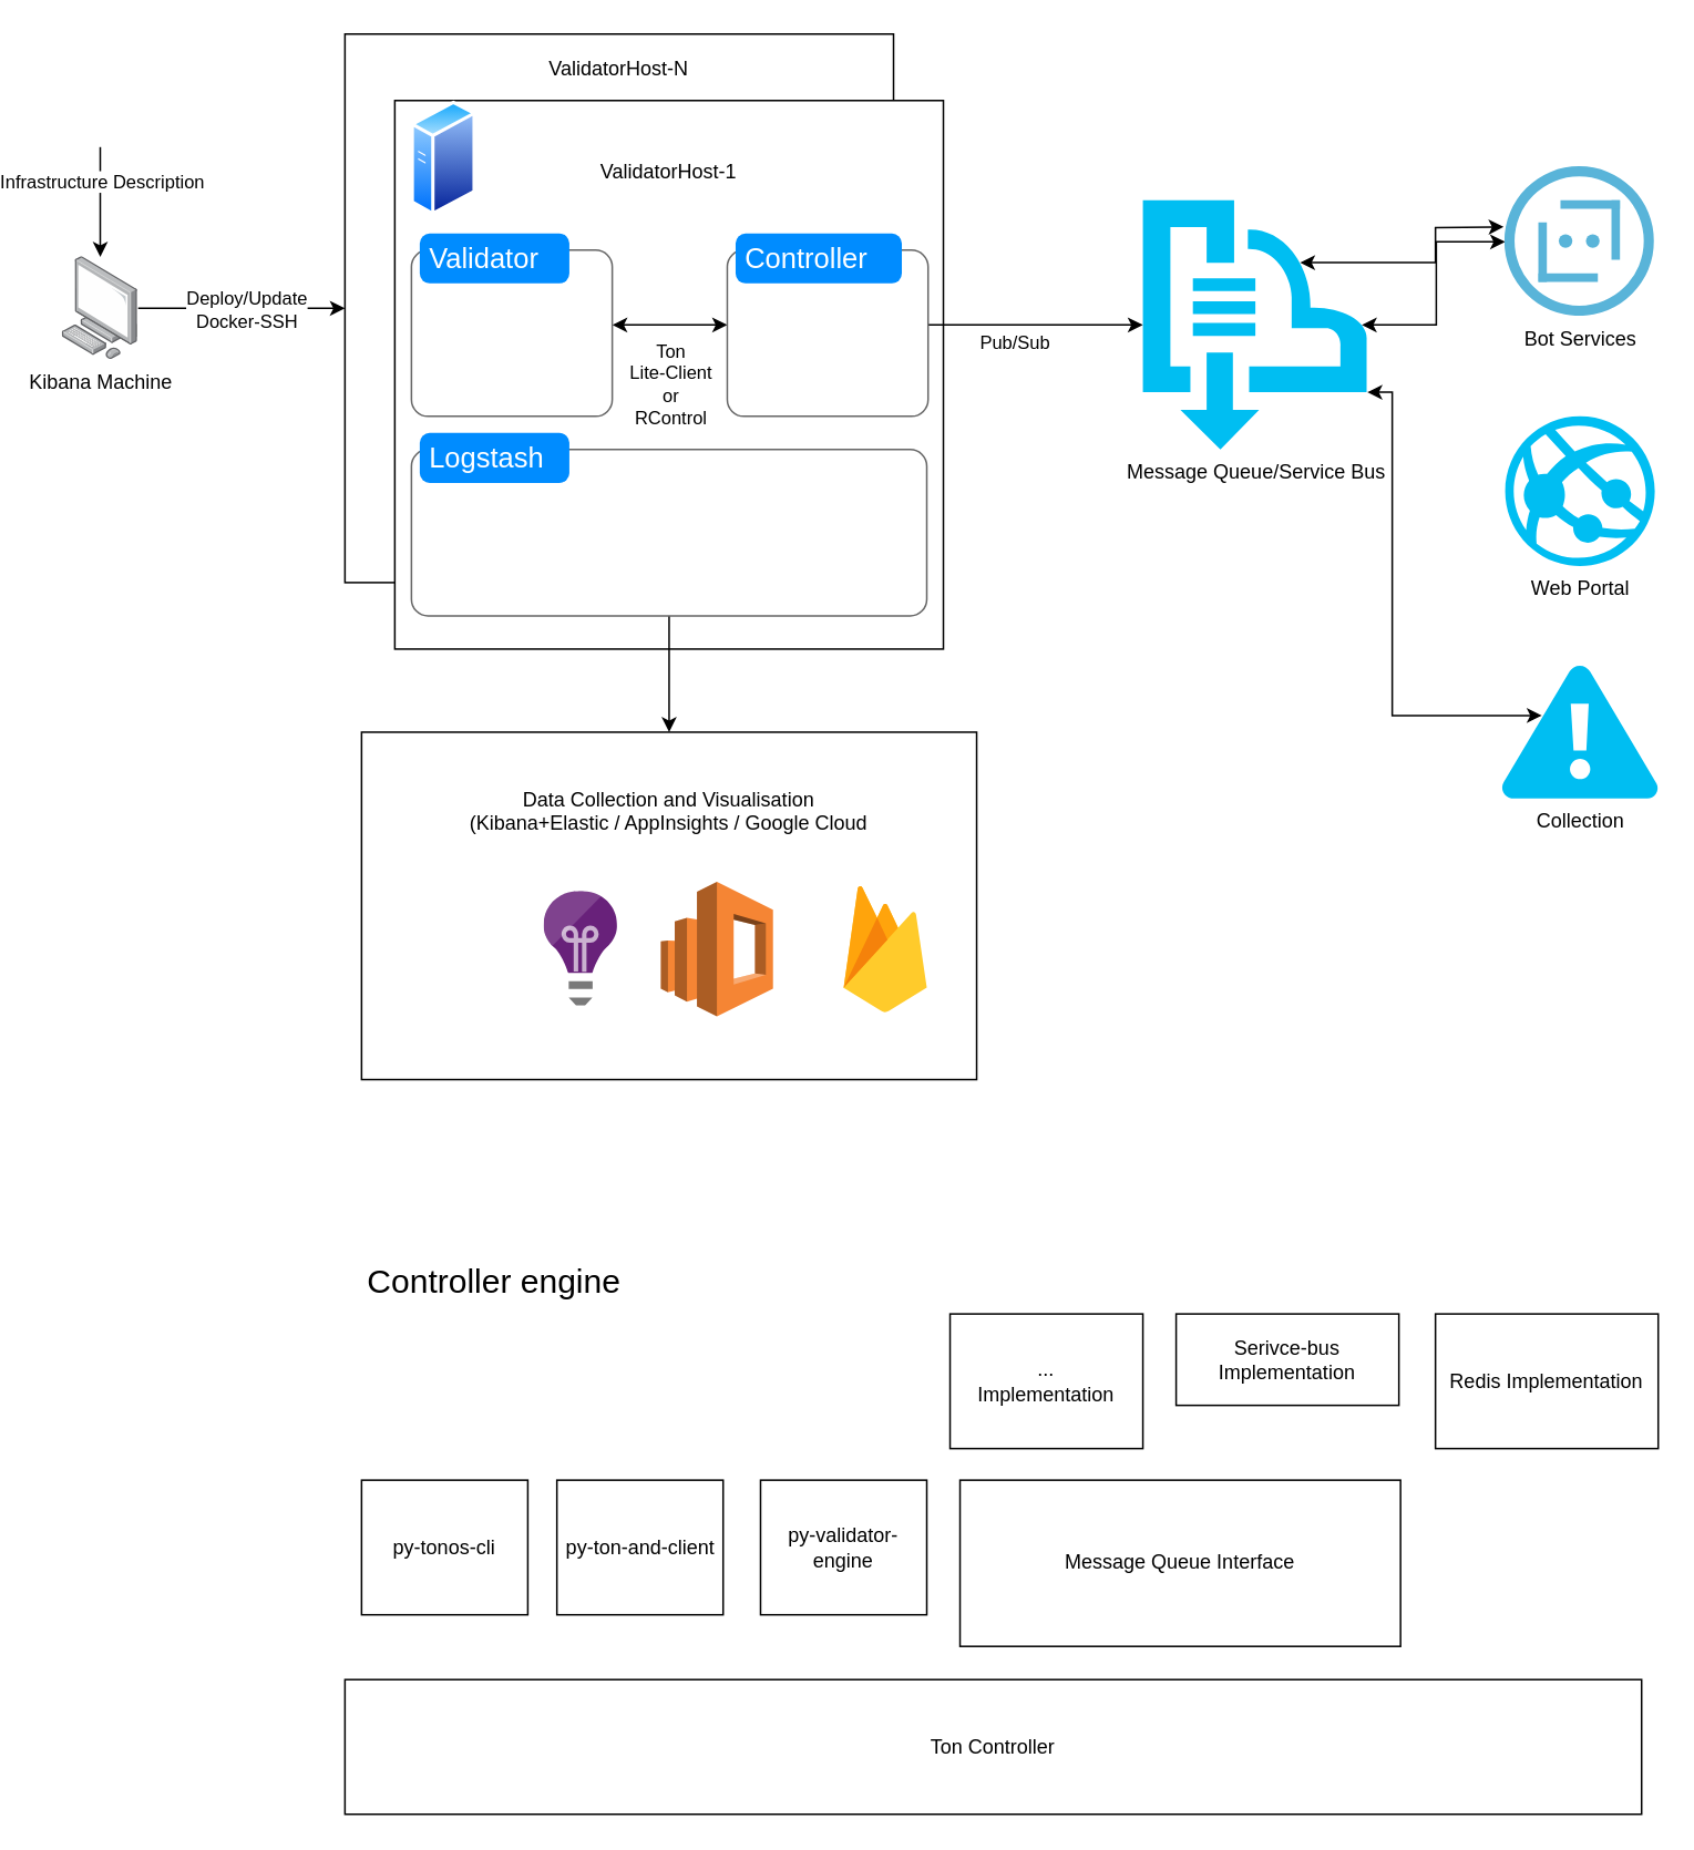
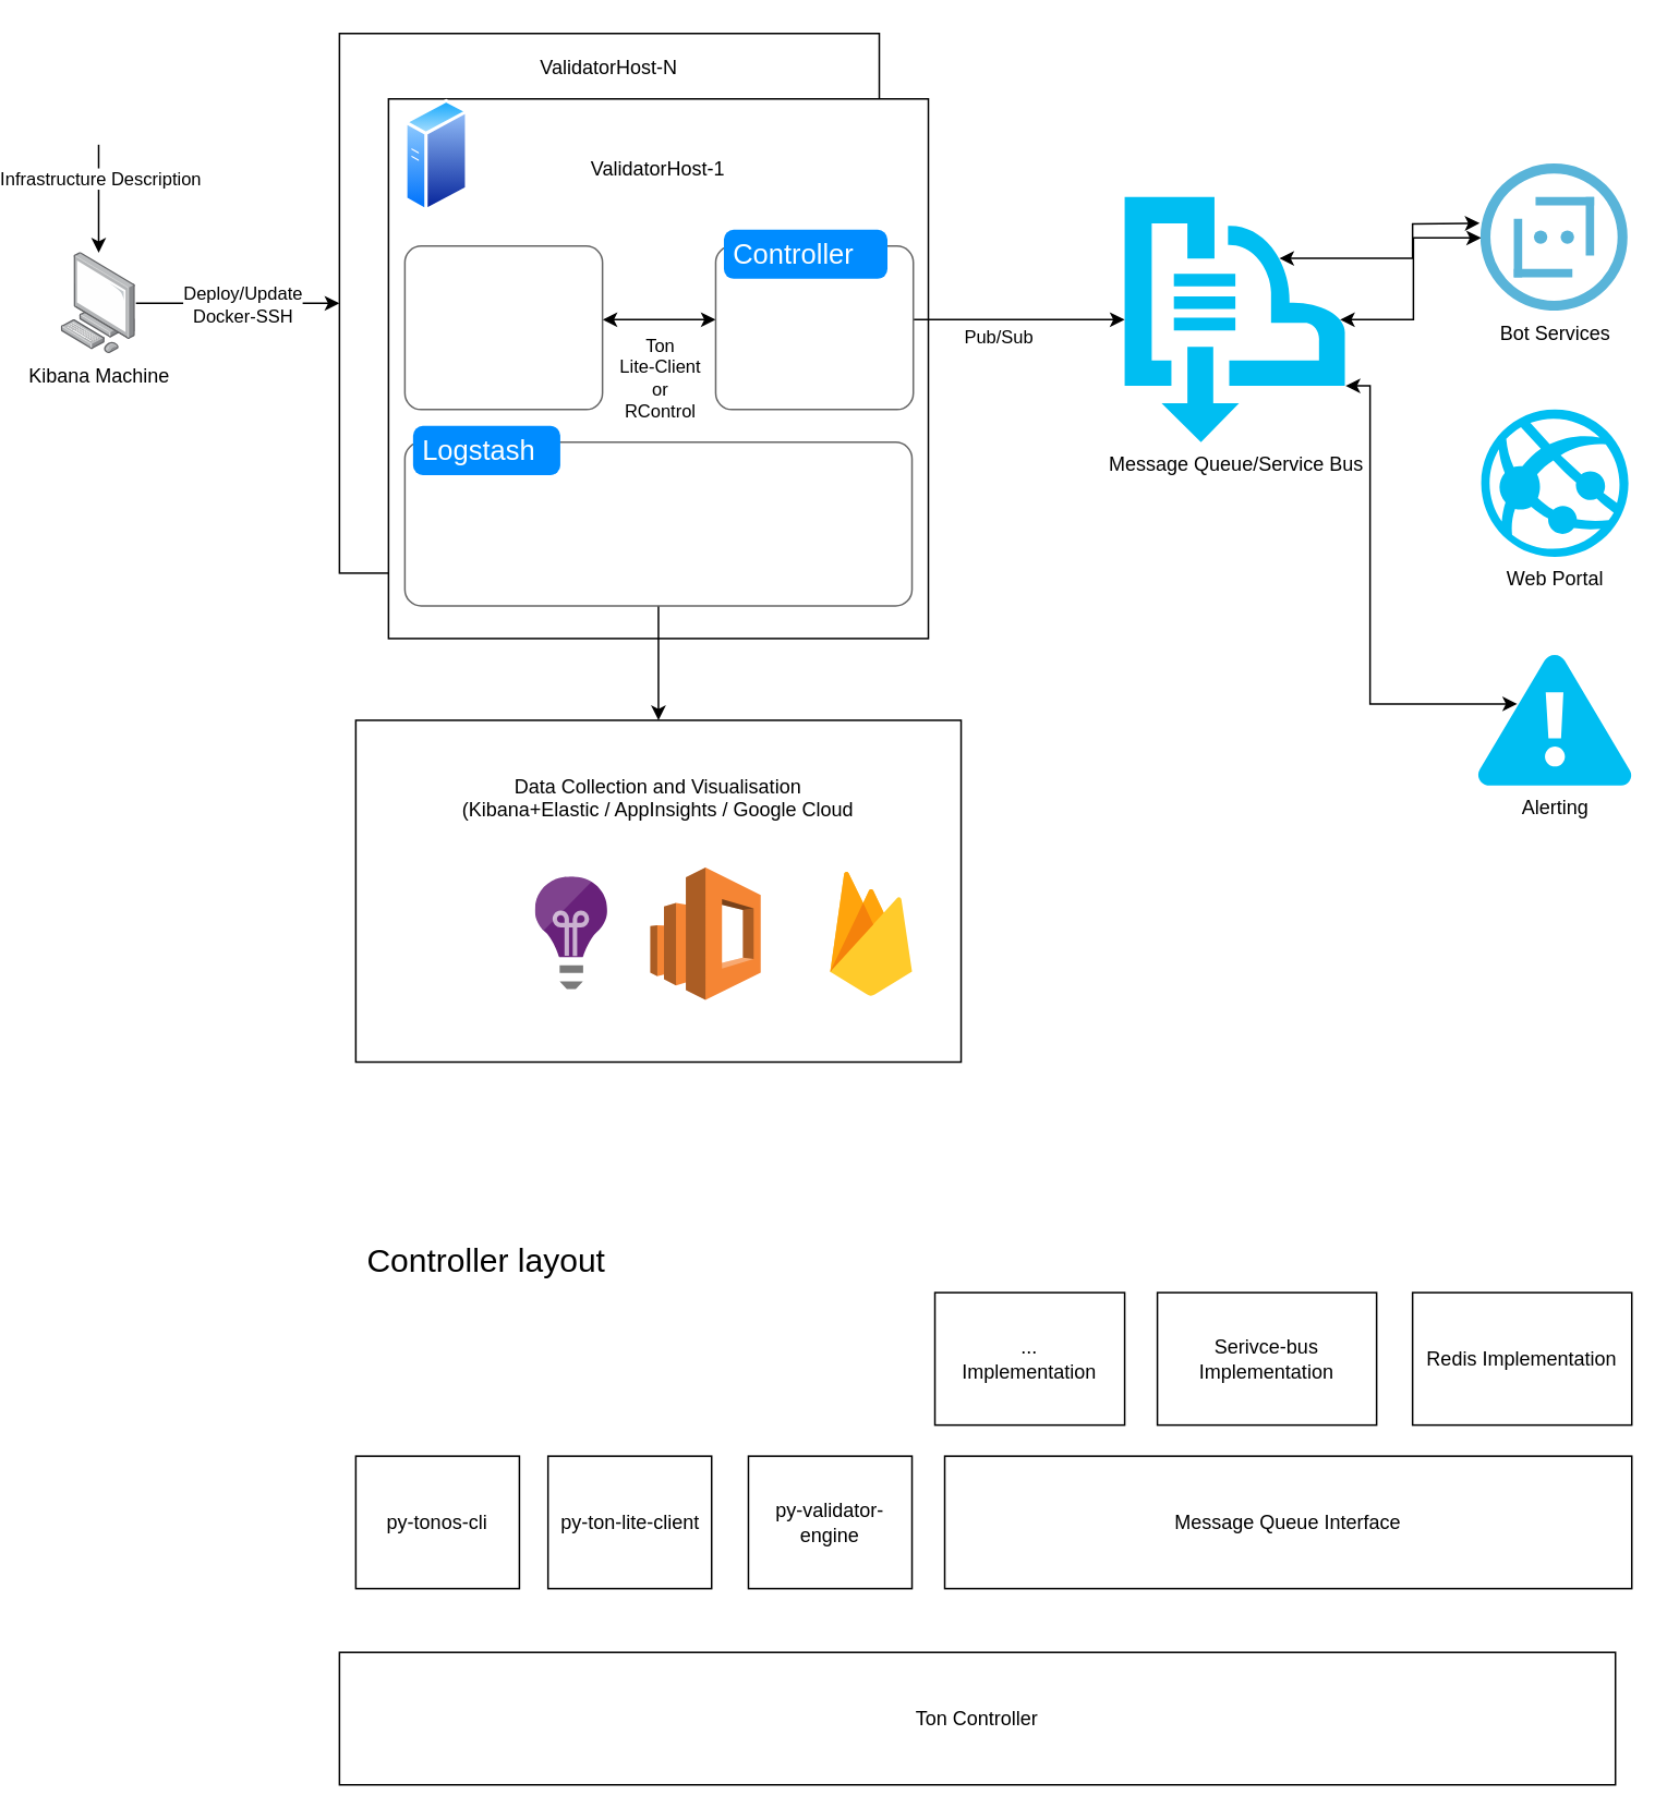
- <mxCell id="8" value="Validator" style="shape=rect;strokeColor=none;fillColor=#008cff;strokeWidth=1;dashed=0;rounded=1;arcSize=20;fontColor=#ffffff;fontSize=17;spacing=2;spacingTop=-2;align=left;autosize=1;spacingLeft=4;resizeWidth=0;resizeHeight=0;perimeter=none;" parent="7" vertex="1"><mxGeometry x="5" width="90" height="30" as="geometry" /></mxCell>
- <mxCell id="29" value="Collection" style="verticalLabelPosition=bottom;html=1;verticalAlign=top;align=center;strokeColor=none;fillColor=#00BEF2;shape=mxgraph.azure.azure_alert;" parent="1" vertex="1"><mxGeometry x="885.88" y="400" width="94.12" height="80" as="geometry" /></mxCell>
+ <mxCell id="29" value="Alerting" style="verticalLabelPosition=bottom;html=1;verticalAlign=top;align=center;strokeColor=none;fillColor=#00BEF2;shape=mxgraph.azure.azure_alert;" parent="1" vertex="1"><mxGeometry x="885.88" y="400" width="94.12" height="80" as="geometry" /></mxCell>
- <mxCell id="39" value="Controller engine" style="text;html=1;strokeColor=none;fillColor=none;align=center;verticalAlign=middle;whiteSpace=wrap;rounded=0;fontSize=20;" parent="1" vertex="1"><mxGeometry x="200" y="760" width="160" height="20" as="geometry" /></mxCell>
+ <mxCell id="39" value="Controller layout" style="text;html=1;strokeColor=none;fillColor=none;align=center;verticalAlign=middle;whiteSpace=wrap;rounded=0;fontSize=20;" parent="1" vertex="1"><mxGeometry x="200" y="760" width="160" height="20" as="geometry" /></mxCell>
- <mxCell id="37" value="Serivce-bus Implementation" style="rounded=0;whiteSpace=wrap;html=1;" parent="1" vertex="1"><mxGeometry x="690" y="790" width="134" height="55" as="geometry" /></mxCell>
+ <mxCell id="37" value="Serivce-bus Implementation" style="rounded=0;whiteSpace=wrap;html=1;" parent="1" vertex="1"><mxGeometry x="690" y="790" width="134" height="81" as="geometry" /></mxCell>
- <mxCell id="34" value="py-ton-and-client" style="rounded=0;whiteSpace=wrap;html=1;" parent="1" vertex="1"><mxGeometry x="317.5" y="890" width="100" height="81" as="geometry" /></mxCell>
+ <mxCell id="34" value="py-ton-lite-client" style="rounded=0;whiteSpace=wrap;html=1;" parent="1" vertex="1"><mxGeometry x="317.5" y="890" width="100" height="81" as="geometry" /></mxCell>
- <mxCell id="31" value="Message Queue Interface" style="rounded=0;whiteSpace=wrap;html=1;" parent="1" vertex="1"><mxGeometry x="560" y="890" width="265" height="100" as="geometry" /></mxCell>
+ <mxCell id="31" value="Message Queue Interface" style="rounded=0;whiteSpace=wrap;html=1;" parent="1" vertex="1"><mxGeometry x="560" y="890" width="420" height="81" as="geometry" /></mxCell>
